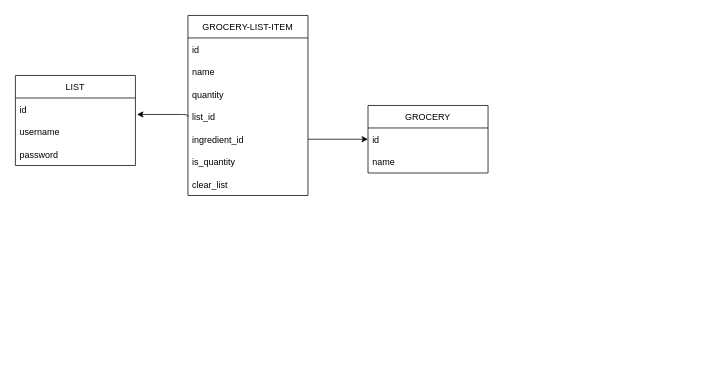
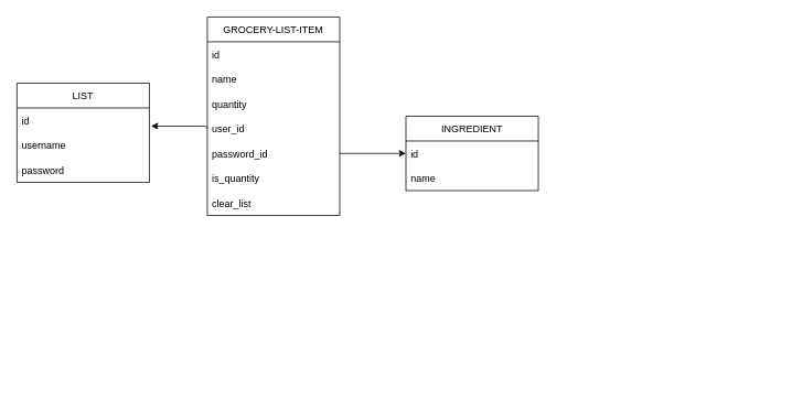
- <mxCell id="10" value="list_id" style="text;strokeColor=none;fillColor=none;align=left;verticalAlign=middle;spacingLeft=4;spacingRight=4;overflow=hidden;points=[[0,0.5],[1,0.5]];portConstraint=eastwest;rotatable=0;" parent="6" vertex="1"><mxGeometry y="120" width="160" height="30" as="geometry" /></mxCell>
+ <mxCell id="10" value="user_id" style="text;strokeColor=none;fillColor=none;align=left;verticalAlign=middle;spacingLeft=4;spacingRight=4;overflow=hidden;points=[[0,0.5],[1,0.5]];portConstraint=eastwest;rotatable=0;" parent="6" vertex="1"><mxGeometry y="120" width="160" height="30" as="geometry" /></mxCell>
- <mxCell id="14" value="GROCERY" style="swimlane;fontStyle=0;childLayout=stackLayout;horizontal=1;startSize=30;horizontalStack=0;resizeParent=1;resizeParentMax=0;resizeLast=0;collapsible=1;marginBottom=0;" parent="1" vertex="1"><mxGeometry x="490" y="140" width="160" height="90" as="geometry" /></mxCell>
+ <mxCell id="14" value="INGREDIENT" style="swimlane;fontStyle=0;childLayout=stackLayout;horizontal=1;startSize=30;horizontalStack=0;resizeParent=1;resizeParentMax=0;resizeLast=0;collapsible=1;marginBottom=0;" parent="1" vertex="1"><mxGeometry x="490" y="140" width="160" height="90" as="geometry" /></mxCell>
- <mxCell id="11" value="ingredient_id" style="text;strokeColor=none;fillColor=none;align=left;verticalAlign=middle;spacingLeft=4;spacingRight=4;overflow=hidden;points=[[0,0.5],[1,0.5]];portConstraint=eastwest;rotatable=0;shadow=1;" vertex="1" parent="6"><mxGeometry y="150" width="160" height="30" as="geometry" /></mxCell>
+ <mxCell id="11" value="password_id" style="text;strokeColor=none;fillColor=none;align=left;verticalAlign=middle;spacingLeft=4;spacingRight=4;overflow=hidden;points=[[0,0.5],[1,0.5]];portConstraint=eastwest;rotatable=0;shadow=1;" vertex="1" parent="6"><mxGeometry y="150" width="160" height="30" as="geometry" /></mxCell>
